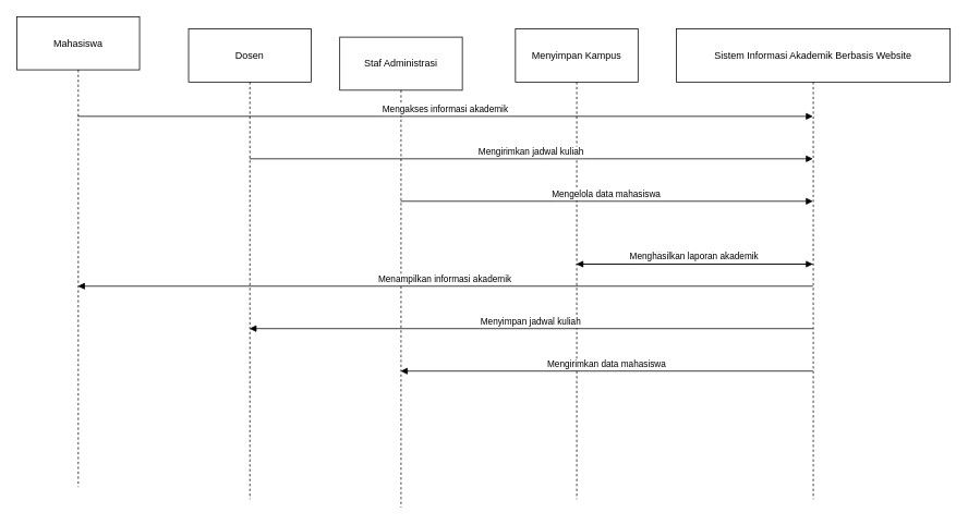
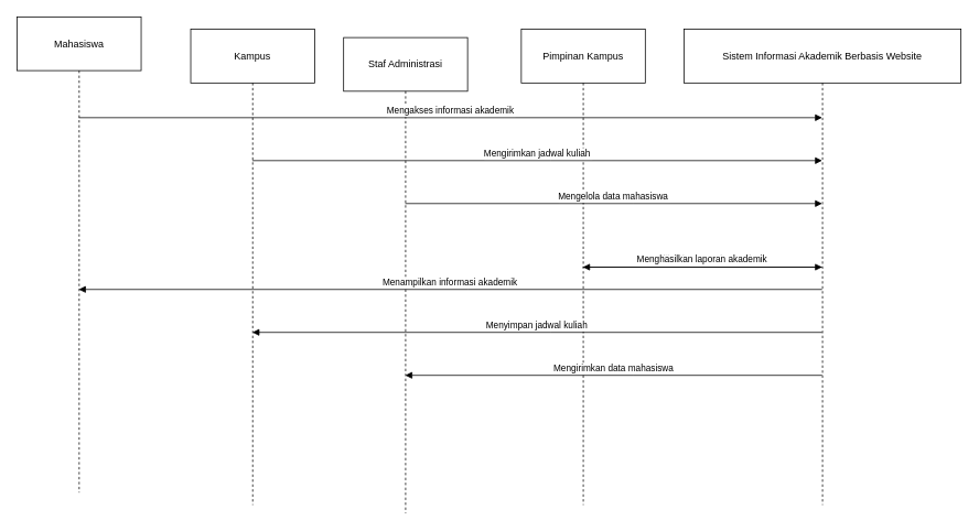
- <mxCell id="3" value="Dosen" style="shape=umlLifeline;perimeter=lifelinePerimeter;whiteSpace=wrap;container=1;dropTarget=0;collapsible=0;recursiveResize=0;outlineConnect=0;portConstraint=eastwest;newEdgeStyle={&quot;edgeStyle&quot;:&quot;elbowEdgeStyle&quot;,&quot;elbow&quot;:&quot;vertical&quot;,&quot;curved&quot;:0,&quot;rounded&quot;:0};size=65;" vertex="1" parent="1"><mxGeometry x="230" width="150" height="576" as="geometry" y="35" /></mxCell>
+ <mxCell id="3" value="Kampus" style="shape=umlLifeline;perimeter=lifelinePerimeter;whiteSpace=wrap;container=1;dropTarget=0;collapsible=0;recursiveResize=0;outlineConnect=0;portConstraint=eastwest;newEdgeStyle={&quot;edgeStyle&quot;:&quot;elbowEdgeStyle&quot;,&quot;elbow&quot;:&quot;vertical&quot;,&quot;curved&quot;:0,&quot;rounded&quot;:0};size=65;" vertex="1" parent="1"><mxGeometry x="230" width="150" height="576" as="geometry" y="35" /></mxCell>
- <mxCell id="5" value="Menyimpan Kampus" style="shape=umlLifeline;perimeter=lifelinePerimeter;whiteSpace=wrap;container=1;dropTarget=0;collapsible=0;recursiveResize=0;outlineConnect=0;portConstraint=eastwest;newEdgeStyle={&quot;edgeStyle&quot;:&quot;elbowEdgeStyle&quot;,&quot;elbow&quot;:&quot;vertical&quot;,&quot;curved&quot;:0,&quot;rounded&quot;:0};size=65;" vertex="1" parent="1"><mxGeometry x="630" width="150" height="576" as="geometry" y="35" /></mxCell>
+ <mxCell id="5" value="Pimpinan Kampus" style="shape=umlLifeline;perimeter=lifelinePerimeter;whiteSpace=wrap;container=1;dropTarget=0;collapsible=0;recursiveResize=0;outlineConnect=0;portConstraint=eastwest;newEdgeStyle={&quot;edgeStyle&quot;:&quot;elbowEdgeStyle&quot;,&quot;elbow&quot;:&quot;vertical&quot;,&quot;curved&quot;:0,&quot;rounded&quot;:0};size=65;" vertex="1" parent="1"><mxGeometry x="630" width="150" height="576" as="geometry" y="35" /></mxCell>
